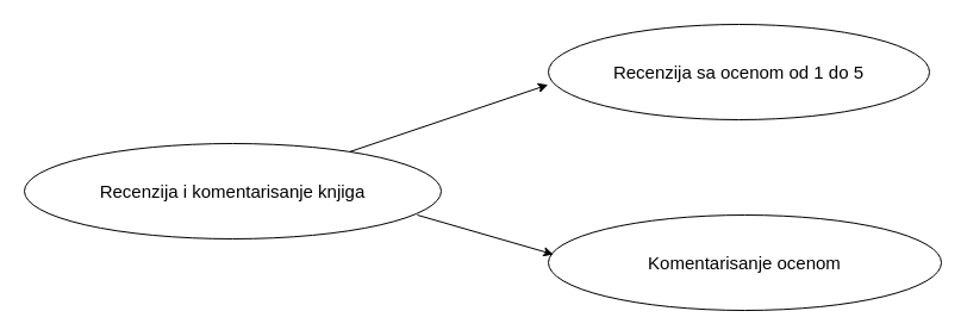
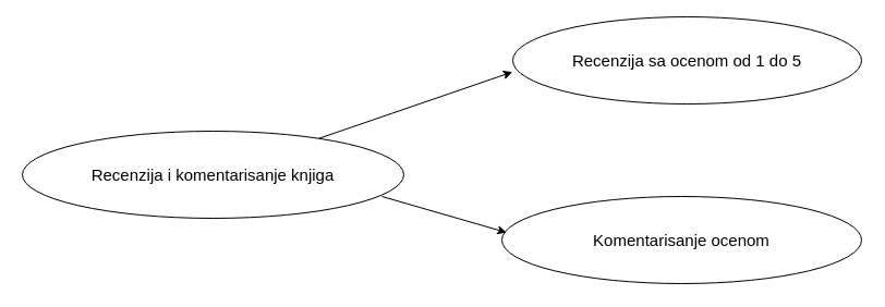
- <mxCell id="3" value="Recenzija sa ocenom od 1 do 5" style="ellipse;whiteSpace=wrap;html=1;fontSize=15;" vertex="1" parent="1"><mxGeometry x="460" y="20" width="320" height="80" as="geometry" /></mxCell>
+ <mxCell id="3" value="Recenzija sa ocenom od 1 do 5" style="ellipse;whiteSpace=wrap;html=1;fontSize=15;" vertex="1" parent="1"><mxGeometry x="470" y="15" width="320" height="80" as="geometry" /></mxCell>
